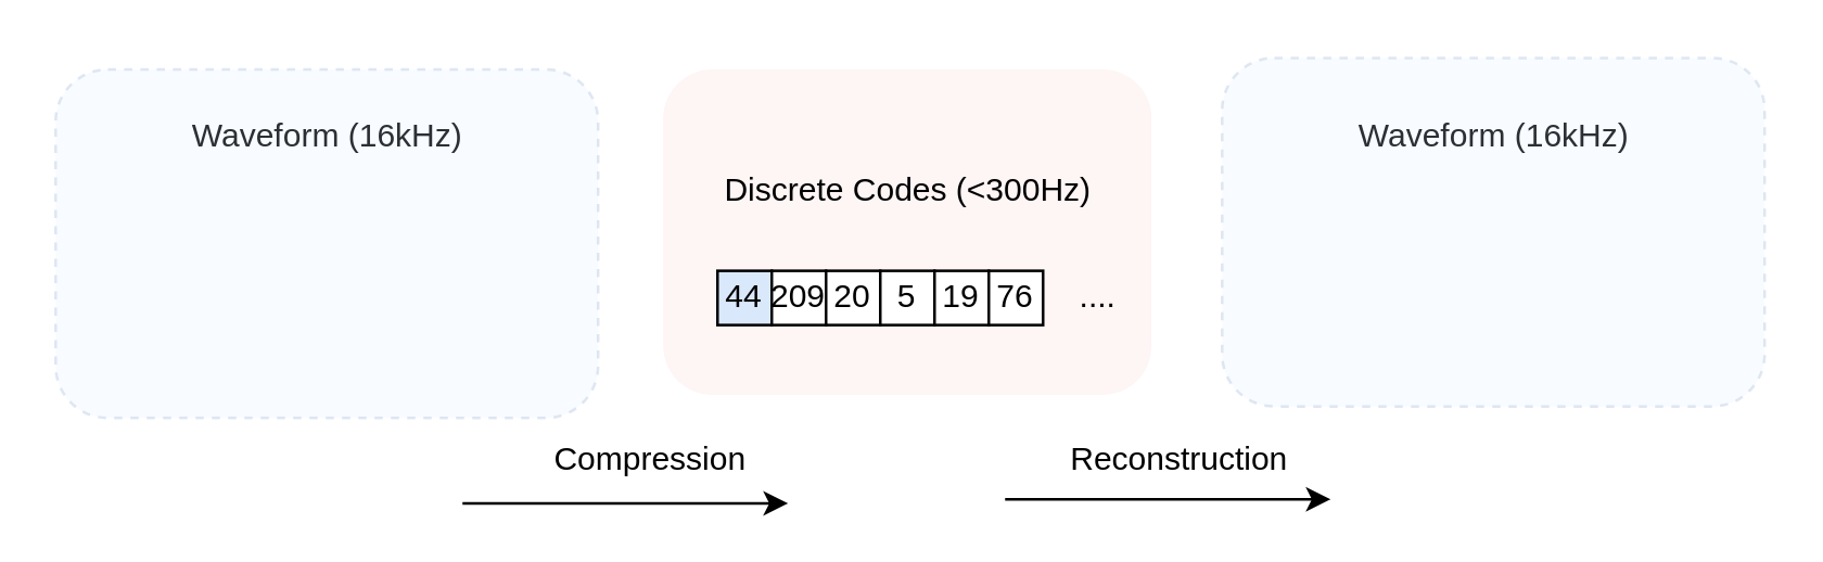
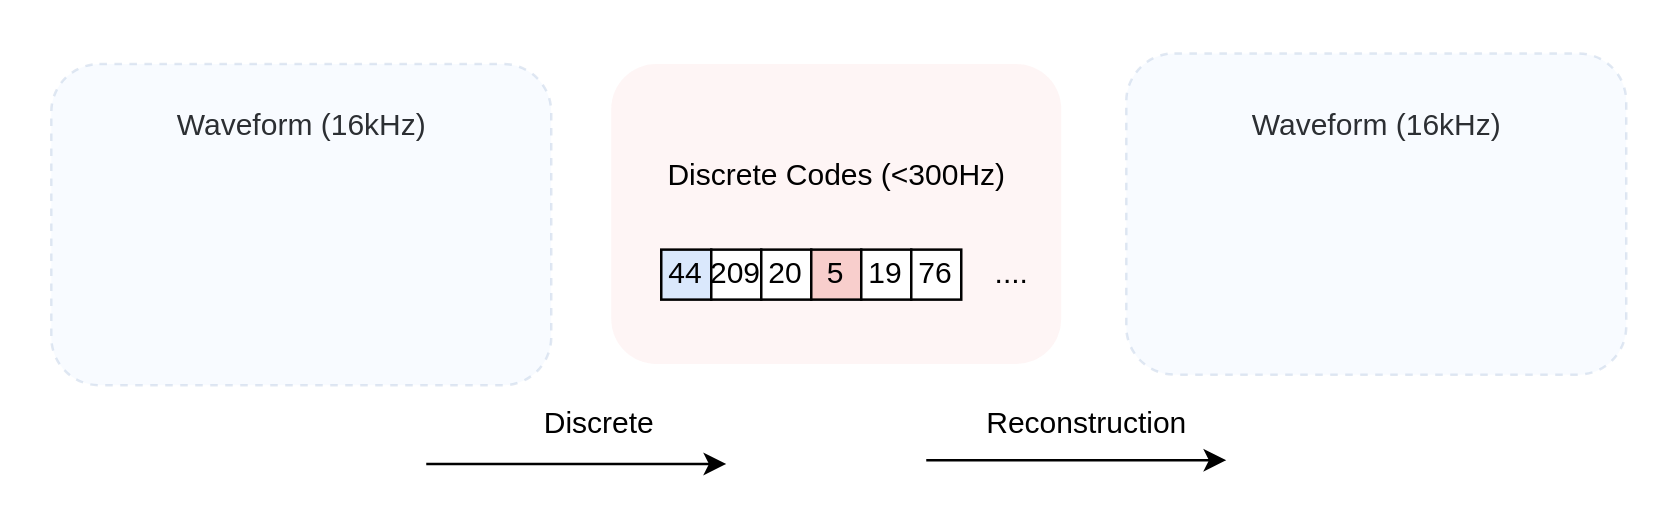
- <mxCell id="8" value="5" style="rounded=0;whiteSpace=wrap;html=1;" vertex="1" parent="1"><mxGeometry x="324" y="99.25" width="20" height="20" as="geometry" /></mxCell>
+ <mxCell id="8" value="5" style="rounded=0;whiteSpace=wrap;html=1;fillColor=#f8cecc;" vertex="1" parent="1"><mxGeometry x="324" y="99.25" width="20" height="20" as="geometry" /></mxCell>
- <mxCell id="16" value="Compression" style="text;html=1;align=center;verticalAlign=middle;resizable=0;points=[];autosize=1;strokeColor=none;fillColor=none;" vertex="1" parent="1"><mxGeometry x="194" y="153.5" width="90" height="30" as="geometry" /></mxCell>
+ <mxCell id="16" value="Discrete" style="text;html=1;align=center;verticalAlign=middle;resizable=0;points=[];autosize=1;strokeColor=none;fillColor=none;" vertex="1" parent="1"><mxGeometry x="194" y="153.5" width="90" height="30" as="geometry" /></mxCell>
